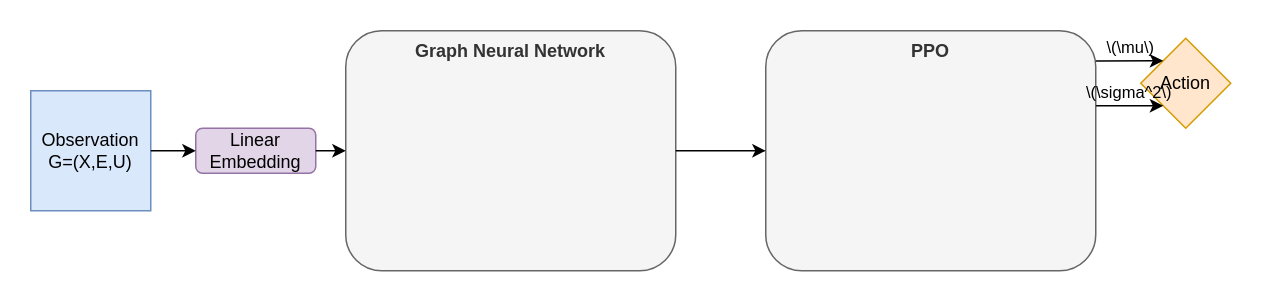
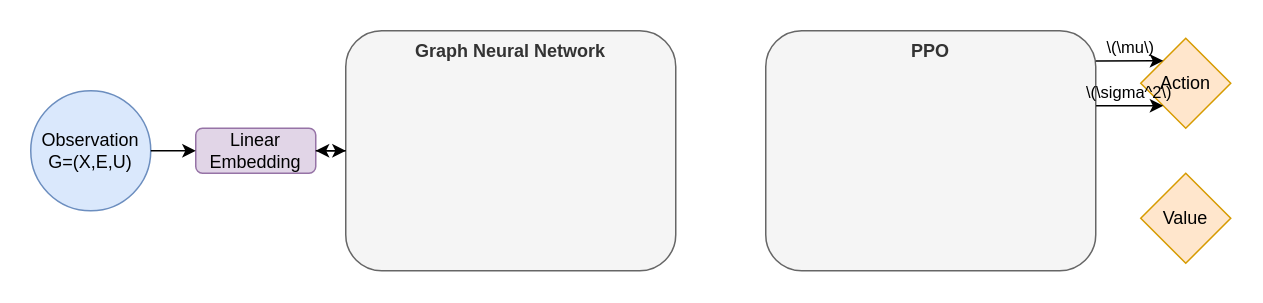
- <mxCell id="2" value="Observation&lt;br&gt;G=(X,E,U)" style="whiteSpace=wrap;html=1;aspect=fixed;fillColor=#dae8fc;strokeColor=#6c8ebf;rounded=0;" parent="1" vertex="1"><mxGeometry x="20" y="60" width="80" height="80" as="geometry" /></mxCell>
+ <mxCell id="2" value="Observation&lt;br&gt;G=(X,E,U)" style="ellipse;whiteSpace=wrap;html=1;aspect=fixed;fillColor=#dae8fc;strokeColor=#6c8ebf;" parent="1" vertex="1"><mxGeometry x="20" y="60" width="80" height="80" as="geometry" /></mxCell>
- <mxCell id="7" value="" style="endArrow=classic;html=1;rounded=0;entryX=0;entryY=0.5;entryDx=0;entryDy=0;" parent="1" source="3" target="5" edge="1"><mxGeometry width="50" height="50" relative="1" as="geometry"><mxPoint x="220" y="110" as="sourcePoint" /><mxPoint x="580" y="100" as="targetPoint" /></mxGeometry></mxCell>
+ <mxCell id="7" value="" style="endArrow=classic;html=1;rounded=0;" parent="1" source="3" target="4" edge="1"><mxGeometry width="50" height="50" relative="1" as="geometry"><mxPoint x="220" y="110" as="sourcePoint" /><mxPoint x="580" y="100" as="targetPoint" /></mxGeometry></mxCell>
+ <mxCell id="9" value="Value" style="rhombus;whiteSpace=wrap;html=1;fillColor=#ffe6cc;strokeColor=#d79b00;" parent="1" vertex="1"><mxGeometry x="760" y="115" width="60" height="60" as="geometry" /></mxCell>
